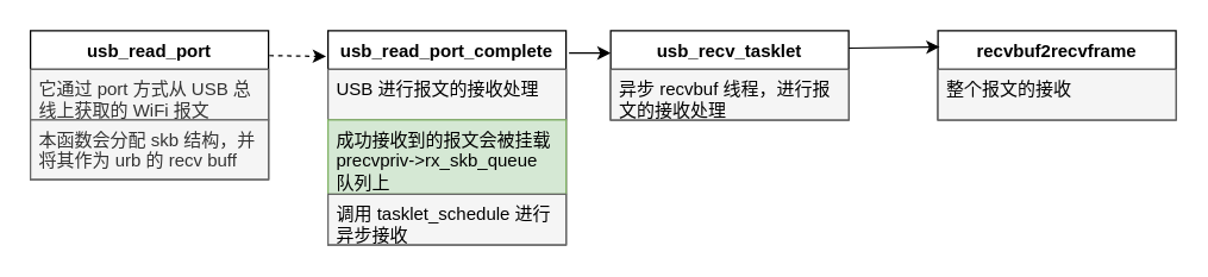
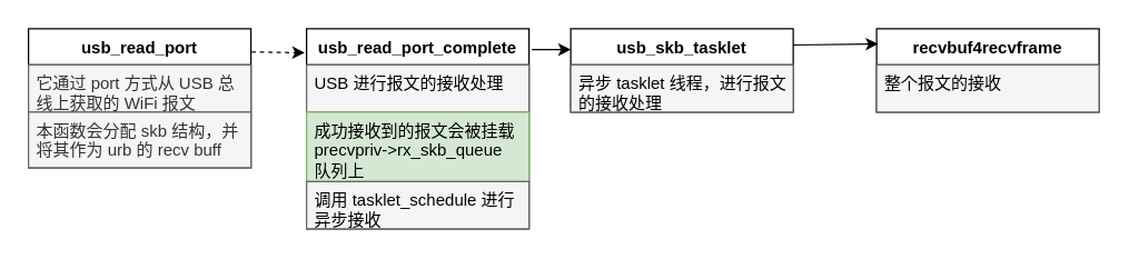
- <mxCell id="10" value="usb_recv_tasklet" style="swimlane;fontStyle=1;align=center;verticalAlign=top;childLayout=stackLayout;horizontal=1;startSize=26;horizontalStack=0;resizeParent=1;resizeParentMax=0;resizeLast=0;collapsible=1;marginBottom=0;" vertex="1" parent="1"><mxGeometry x="410" y="20" width="160" height="60" as="geometry"><mxRectangle x="250" y="90" width="120" height="26" as="alternateBounds" /></mxGeometry></mxCell>
+ <mxCell id="10" value="usb_skb_tasklet" style="swimlane;fontStyle=1;align=center;verticalAlign=top;childLayout=stackLayout;horizontal=1;startSize=26;horizontalStack=0;resizeParent=1;resizeParentMax=0;resizeLast=0;collapsible=1;marginBottom=0;" vertex="1" parent="1"><mxGeometry x="410" y="20" width="160" height="60" as="geometry"><mxRectangle x="250" y="90" width="120" height="26" as="alternateBounds" /></mxGeometry></mxCell>
- <mxCell id="12" value="recvbuf2recvframe" style="swimlane;fontStyle=1;align=center;verticalAlign=top;childLayout=stackLayout;horizontal=1;startSize=26;horizontalStack=0;resizeParent=1;resizeParentMax=0;resizeLast=0;collapsible=1;marginBottom=0;" vertex="1" parent="1"><mxGeometry x="630" y="20" width="160" height="60" as="geometry"><mxRectangle x="250" y="90" width="120" height="26" as="alternateBounds" /></mxGeometry></mxCell>
+ <mxCell id="12" value="recvbuf4recvframe" style="swimlane;fontStyle=1;align=center;verticalAlign=top;childLayout=stackLayout;horizontal=1;startSize=26;horizontalStack=0;resizeParent=1;resizeParentMax=0;resizeLast=0;collapsible=1;marginBottom=0;" vertex="1" parent="1"><mxGeometry x="630" y="20" width="160" height="60" as="geometry"><mxRectangle x="250" y="90" width="120" height="26" as="alternateBounds" /></mxGeometry></mxCell>
- <mxCell id="11" value="&lt;font color=&quot;#000000&quot;&gt;异步 recvbuf 线程，进行报文的接收处理&lt;/font&gt;" style="text;strokeColor=#666666;fillColor=#f5f5f5;align=left;verticalAlign=top;spacingLeft=4;spacingRight=4;overflow=hidden;rotatable=0;points=[[0,0.5],[1,0.5]];portConstraint=eastwest;labelBorderColor=none;fontColor=#333333;html=1;whiteSpace=wrap;" vertex="1" parent="10"><mxGeometry y="26" width="160" height="34" as="geometry" /></mxCell>
+ <mxCell id="11" value="&lt;font color=&quot;#000000&quot;&gt;异步 tasklet 线程，进行报文的接收处理&lt;/font&gt;" style="text;strokeColor=#666666;fillColor=#f5f5f5;align=left;verticalAlign=top;spacingLeft=4;spacingRight=4;overflow=hidden;rotatable=0;points=[[0,0.5],[1,0.5]];portConstraint=eastwest;labelBorderColor=none;fontColor=#333333;html=1;whiteSpace=wrap;" vertex="1" parent="10"><mxGeometry y="26" width="160" height="34" as="geometry" /></mxCell>
